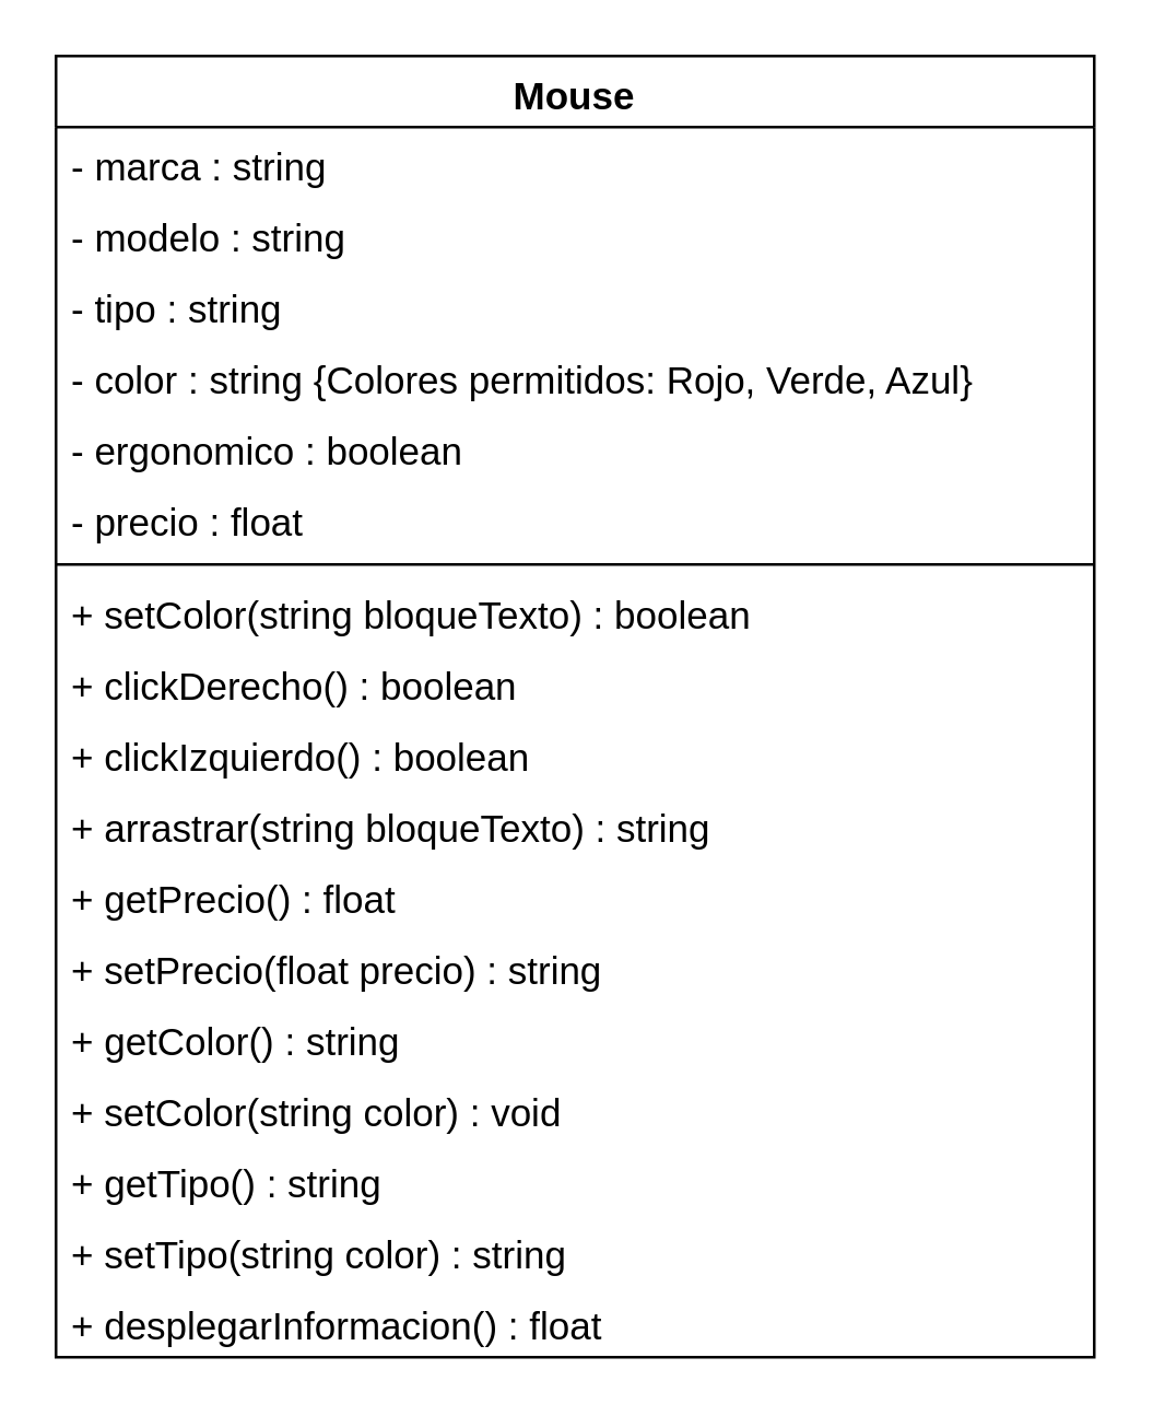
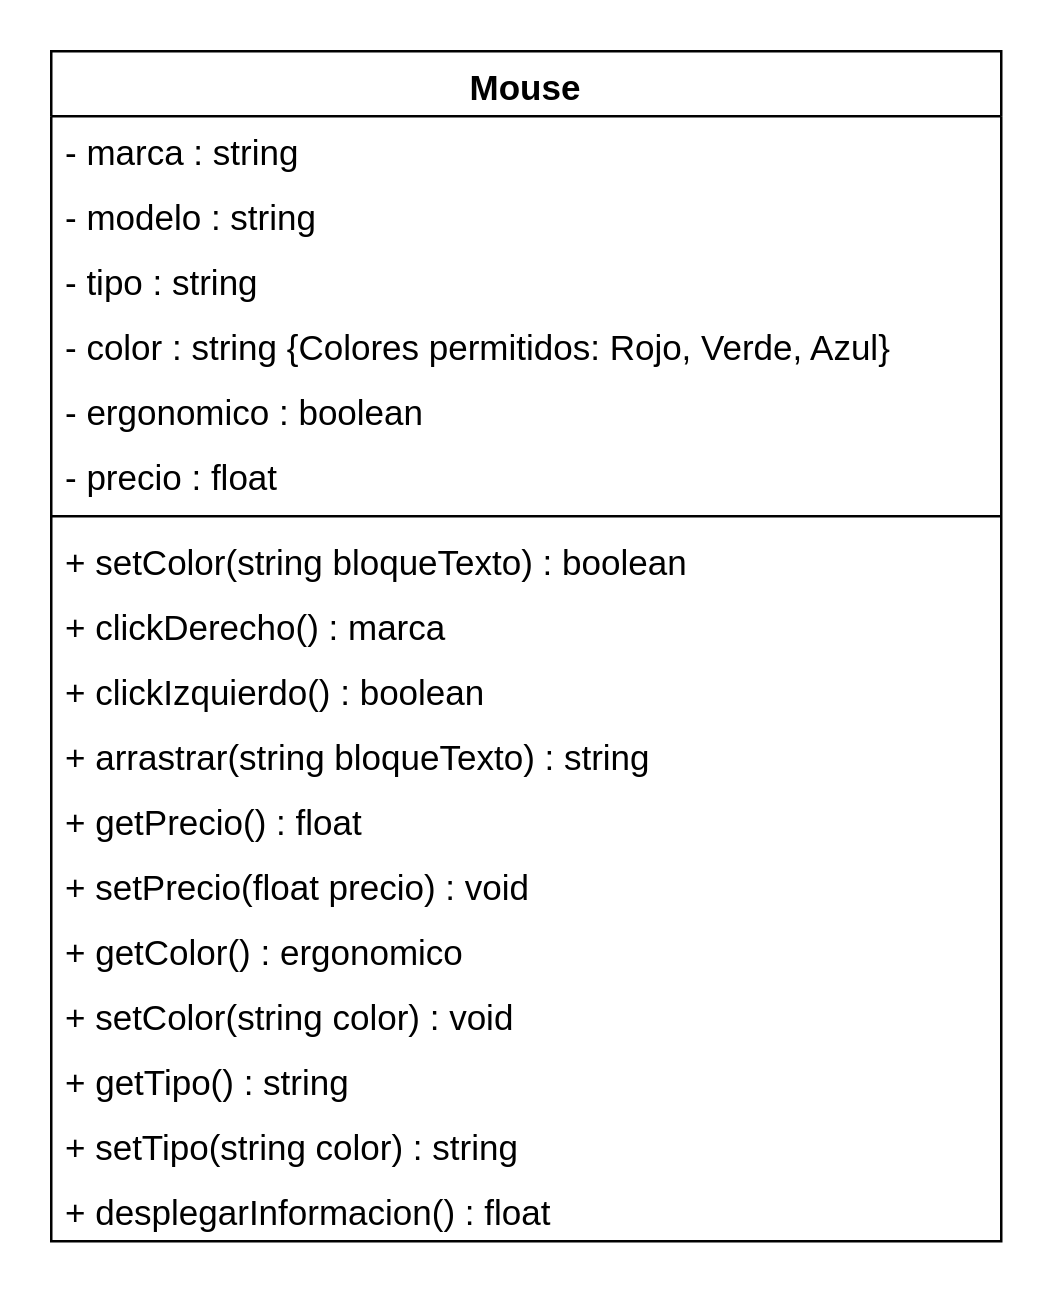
- <mxCell id="11" value="+ clickDerecho() : boolean" style="text;strokeColor=none;fillColor=none;align=left;verticalAlign=top;spacingLeft=4;spacingRight=4;overflow=hidden;rotatable=0;points=[[0,0.5],[1,0.5]];portConstraint=eastwest;fontSize=14;" parent="2" vertex="1"><mxGeometry y="216" width="380" height="26" as="geometry" /></mxCell>
+ <mxCell id="11" value="+ clickDerecho() : marca" style="text;strokeColor=none;fillColor=none;align=left;verticalAlign=top;spacingLeft=4;spacingRight=4;overflow=hidden;rotatable=0;points=[[0,0.5],[1,0.5]];portConstraint=eastwest;fontSize=14;" parent="2" vertex="1"><mxGeometry y="216" width="380" height="26" as="geometry" /></mxCell>
- <mxCell id="15" value="+ setPrecio(float precio) : string" style="text;strokeColor=none;fillColor=none;align=left;verticalAlign=top;spacingLeft=4;spacingRight=4;overflow=hidden;rotatable=0;points=[[0,0.5],[1,0.5]];portConstraint=eastwest;fontSize=14;" parent="2" vertex="1"><mxGeometry y="320" width="380" height="26" as="geometry" /></mxCell>
+ <mxCell id="15" value="+ setPrecio(float precio) : void" style="text;strokeColor=none;fillColor=none;align=left;verticalAlign=top;spacingLeft=4;spacingRight=4;overflow=hidden;rotatable=0;points=[[0,0.5],[1,0.5]];portConstraint=eastwest;fontSize=14;" parent="2" vertex="1"><mxGeometry y="320" width="380" height="26" as="geometry" /></mxCell>
- <mxCell id="16" value="+ getColor() : string" style="text;strokeColor=none;fillColor=none;align=left;verticalAlign=top;spacingLeft=4;spacingRight=4;overflow=hidden;rotatable=0;points=[[0,0.5],[1,0.5]];portConstraint=eastwest;fontSize=14;" parent="2" vertex="1"><mxGeometry y="346" width="380" height="26" as="geometry" /></mxCell>
+ <mxCell id="16" value="+ getColor() : ergonomico" style="text;strokeColor=none;fillColor=none;align=left;verticalAlign=top;spacingLeft=4;spacingRight=4;overflow=hidden;rotatable=0;points=[[0,0.5],[1,0.5]];portConstraint=eastwest;fontSize=14;" parent="2" vertex="1"><mxGeometry y="346" width="380" height="26" as="geometry" /></mxCell>
